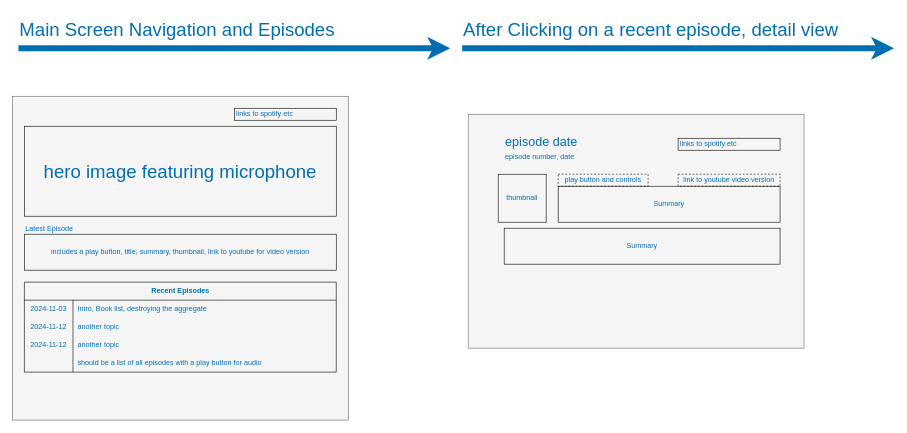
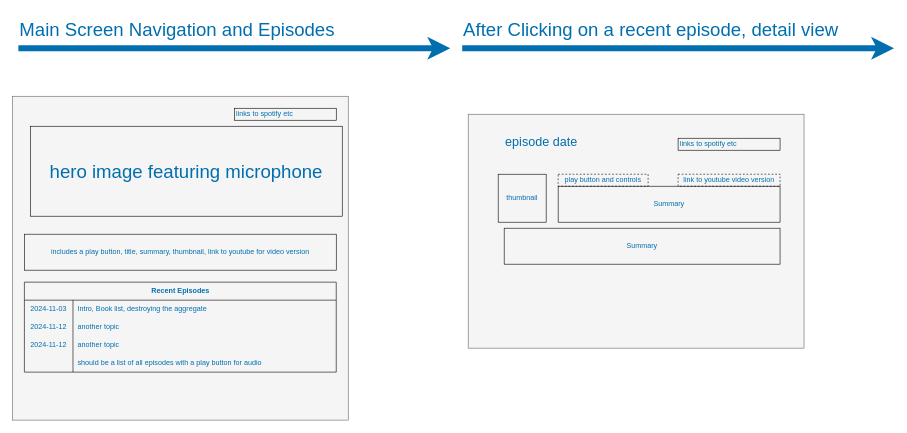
- <mxCell id="29" value="episode number, date" style="text;html=1;strokeColor=none;fillColor=none;align=left;verticalAlign=bottom;whiteSpace=wrap;rounded=0;fontFamily=Helvetica;fontSize=12;fontColor=#006EAF;" vertex="1" parent="1"><mxGeometry x="840" y="250" width="130" height="20" as="geometry" /></mxCell>
- <mxCell id="6" value="hero image featuring microphone" style="rounded=0;whiteSpace=wrap;html=1;strokeColor=#000000;fontFamily=Helvetica;fontSize=31;fontColor=#006EAF;fillColor=none;" vertex="1" parent="1"><mxGeometry x="40" y="210" width="520" height="150" as="geometry" /></mxCell>
+ <mxCell id="6" value="hero image featuring microphone" style="rounded=0;whiteSpace=wrap;html=1;strokeColor=#000000;fontFamily=Helvetica;fontSize=31;fontColor=#006EAF;fillColor=none;" vertex="1" parent="1"><mxGeometry x="50" y="210" width="520" height="150" as="geometry" /></mxCell>
- <mxCell id="8" value="Latest Episode" style="text;html=1;strokeColor=none;fillColor=none;align=left;verticalAlign=bottom;whiteSpace=wrap;rounded=0;fontFamily=Helvetica;fontSize=12;fontColor=#006EAF;" vertex="1" parent="1"><mxGeometry x="40" y="370" width="130" height="20" as="geometry" /></mxCell>
